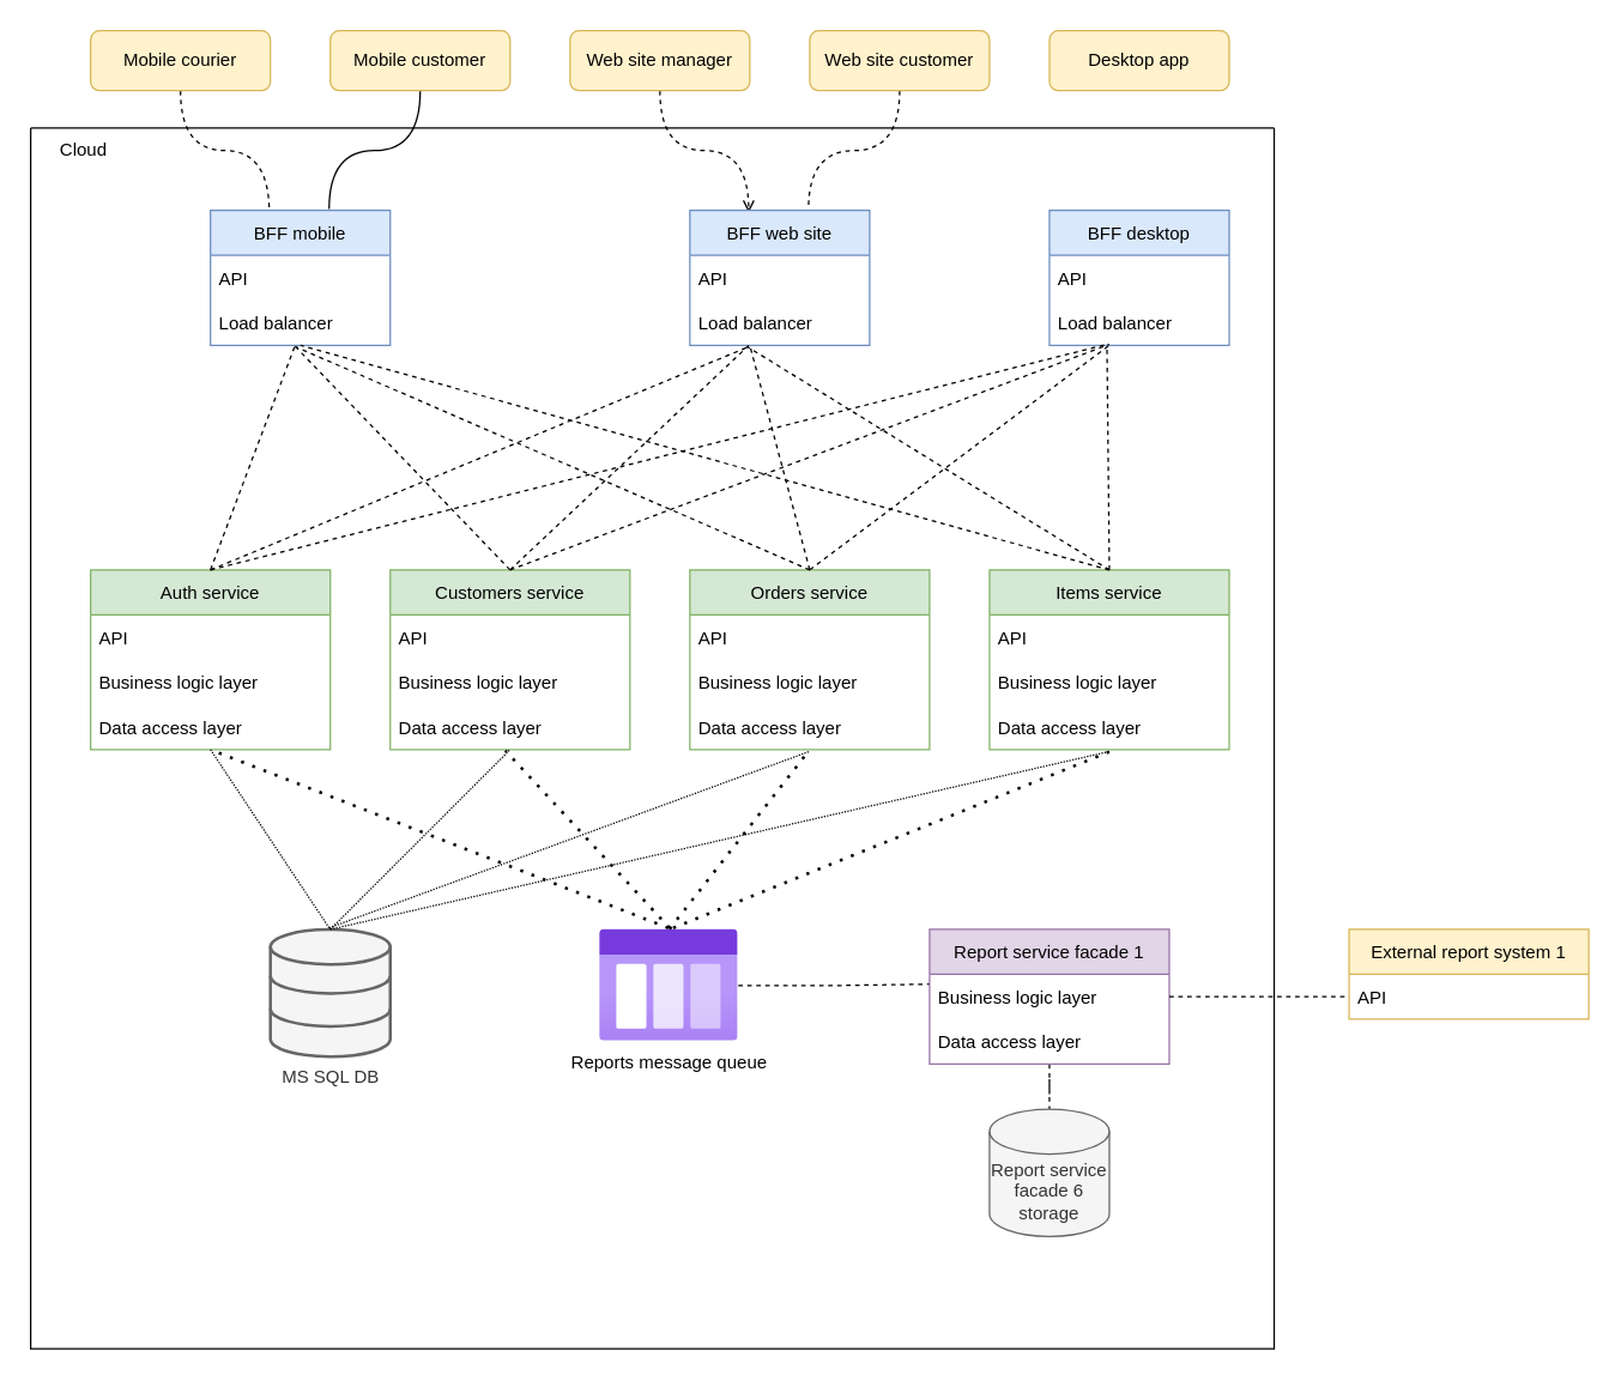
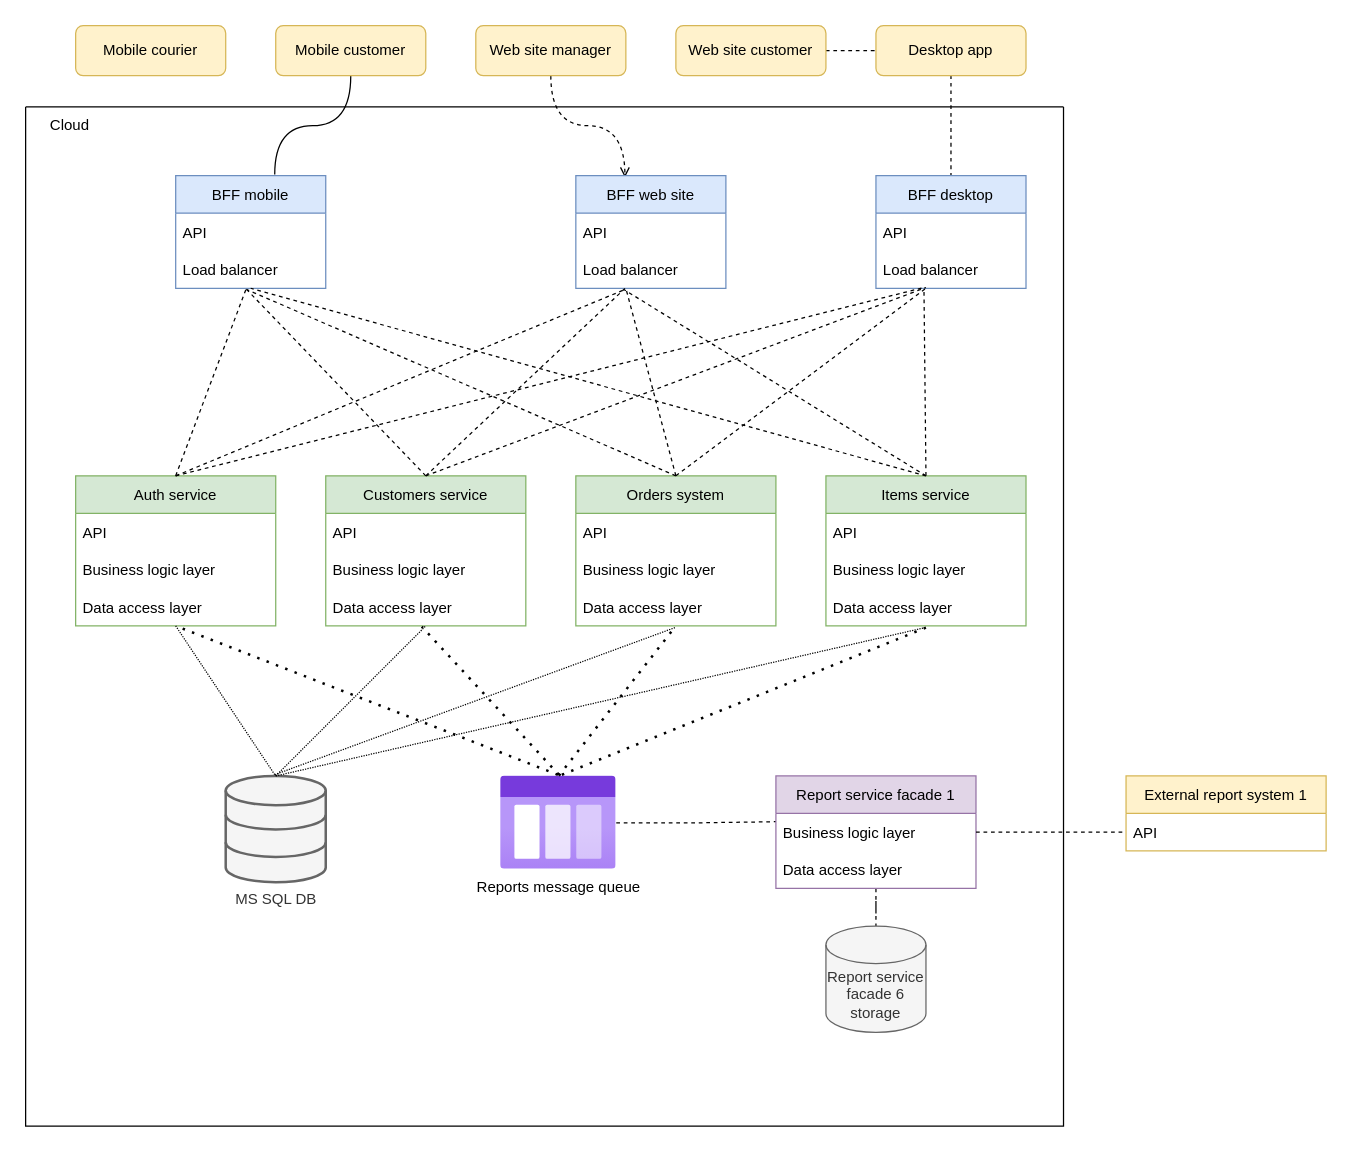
- <mxCell id="11" style="edgeStyle=orthogonalEdgeStyle;orthogonalLoop=1;jettySize=auto;html=1;entryX=0.66;entryY=-0.011;entryDx=0;entryDy=0;entryPerimeter=0;endArrow=none;endFill=0;curved=1;shadow=0;endSize=6;dashed=1;" edge="1" parent="1" source="12" target="13"><mxGeometry relative="1" as="geometry" /></mxCell>
+ <mxCell id="11" style="edgeStyle=orthogonalEdgeStyle;orthogonalLoop=1;jettySize=auto;html=1;endArrow=none;endFill=0;curved=1;shadow=0;endSize=6;dashed=1;" edge="1" parent="1" source="12" target="17"><mxGeometry relative="1" as="geometry" /></mxCell>
- <mxCell id="2" style="edgeStyle=orthogonalEdgeStyle;orthogonalLoop=1;jettySize=auto;html=1;entryX=0.327;entryY=0.016;entryDx=0;entryDy=0;entryPerimeter=0;endArrow=none;endFill=0;curved=1;shadow=0;endSize=6;dashed=1;" edge="1" parent="1" source="3" target="6"><mxGeometry relative="1" as="geometry" /></mxCell>
+ <mxCell id="16" style="edgeStyle=orthogonalEdgeStyle;orthogonalLoop=1;jettySize=auto;html=1;entryX=0.5;entryY=0;entryDx=0;entryDy=0;endArrow=none;endFill=0;curved=1;shadow=0;endSize=6;dashed=1;" edge="1" parent="1" source="17" target="18"><mxGeometry relative="1" as="geometry" /></mxCell>
- <mxCell id="32" value="Orders service" style="swimlane;fontStyle=0;childLayout=stackLayout;horizontal=1;startSize=30;horizontalStack=0;resizeParent=1;resizeParentMax=0;resizeLast=0;collapsible=1;marginBottom=0;fillColor=#d5e8d4;strokeColor=#82b366;" vertex="1" parent="25"><mxGeometry x="440" y="295" width="160" height="120" as="geometry" /></mxCell>
+ <mxCell id="32" value="Orders system" style="swimlane;fontStyle=0;childLayout=stackLayout;horizontal=1;startSize=30;horizontalStack=0;resizeParent=1;resizeParentMax=0;resizeLast=0;collapsible=1;marginBottom=0;fillColor=#d5e8d4;strokeColor=#82b366;" vertex="1" parent="25"><mxGeometry x="440" y="295" width="160" height="120" as="geometry" /></mxCell>
